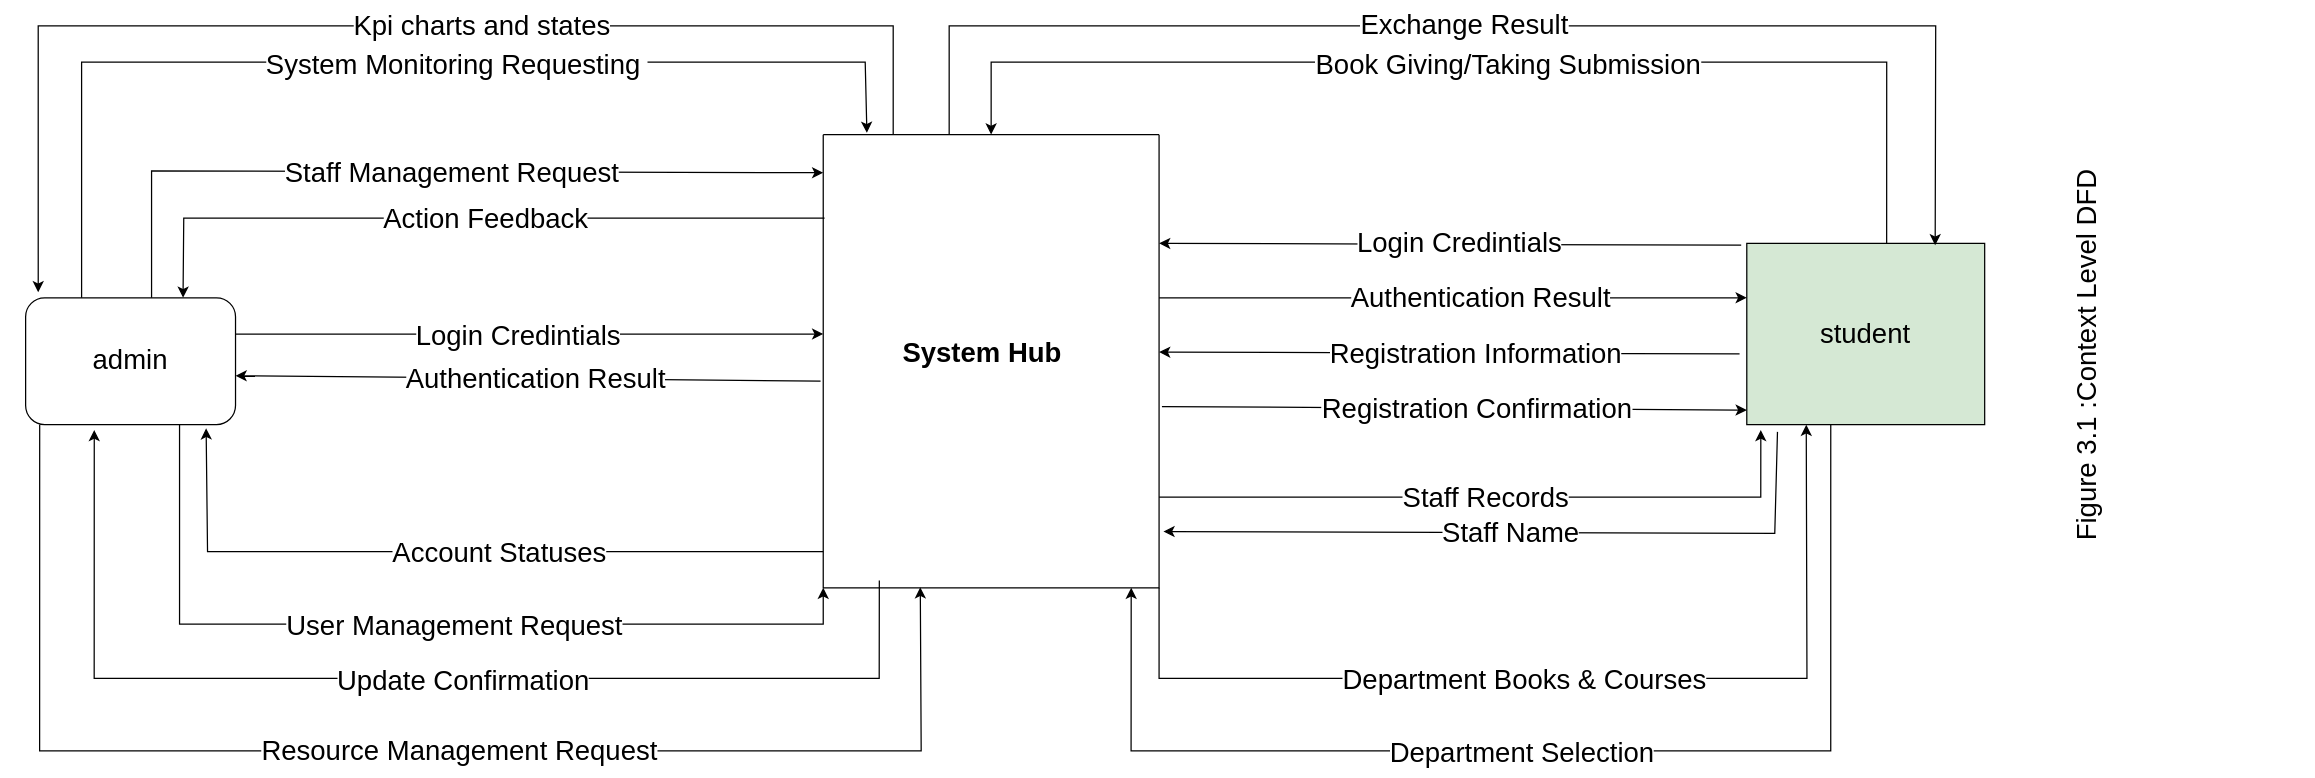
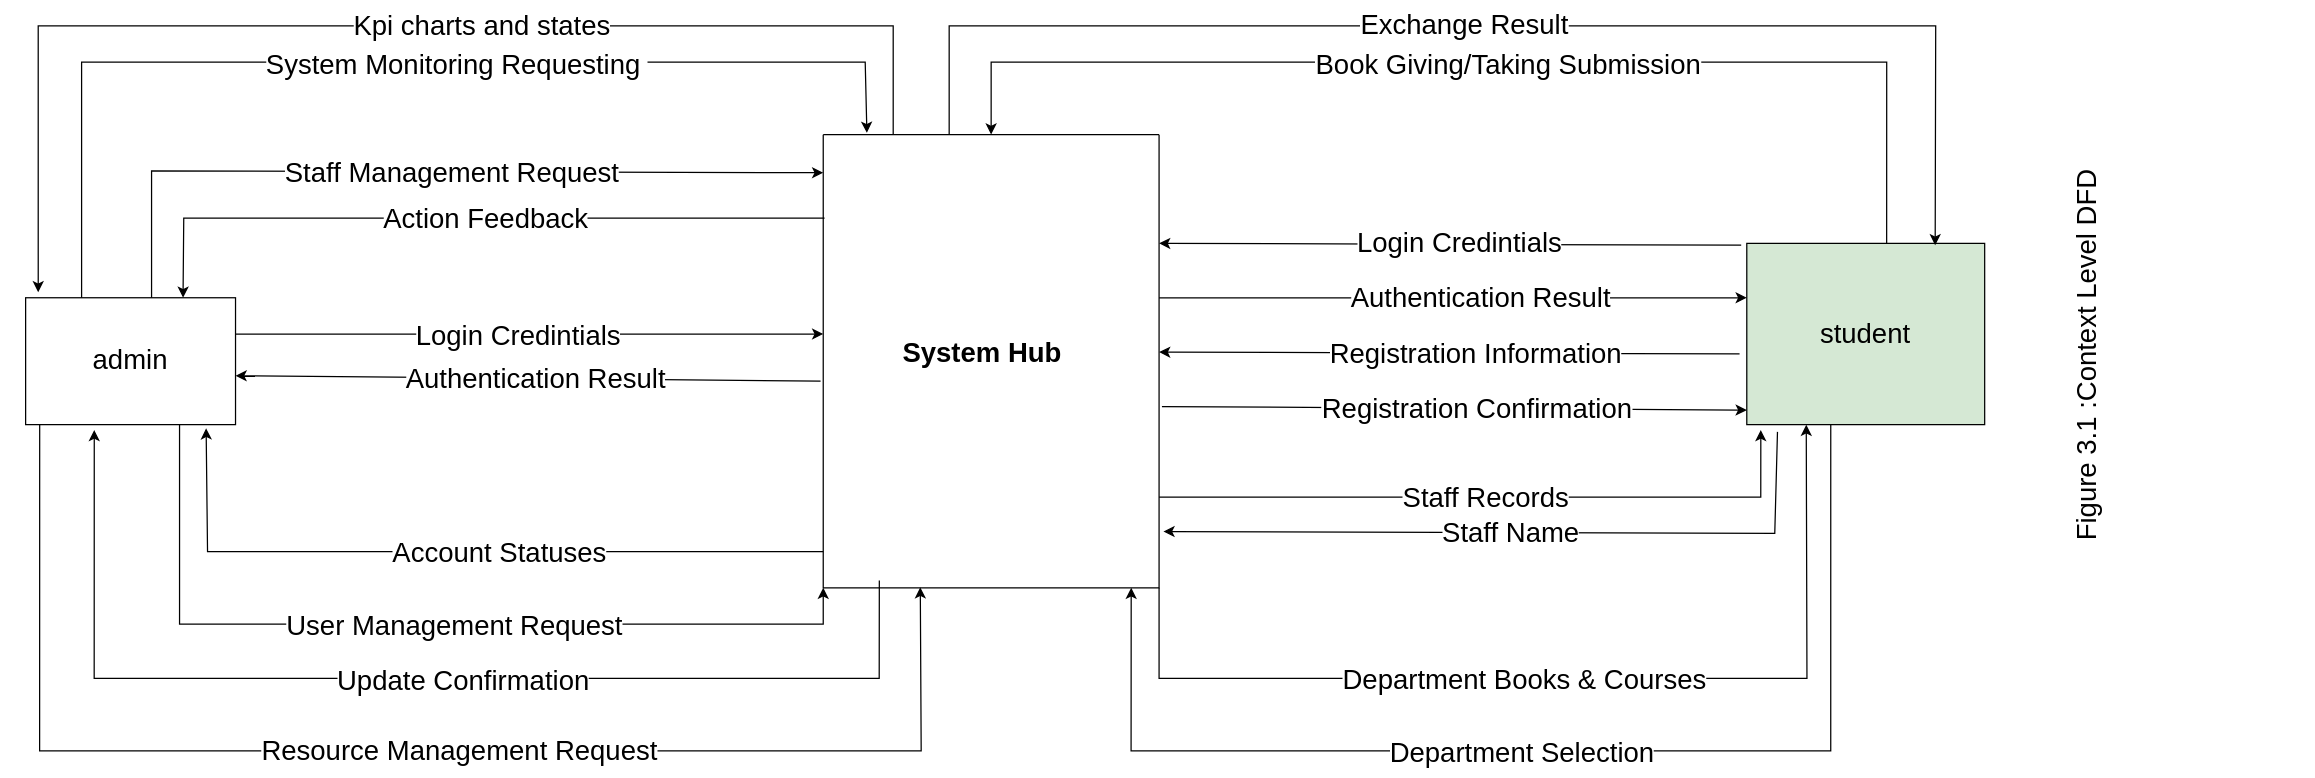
- <mxCell id="5" value="admin" style="whiteSpace=wrap;html=1;fontSize=22;rounded=1;" parent="2" vertex="1"><mxGeometry y="217.5" width="167.918" height="101.5" as="geometry" /></mxCell>
+ <mxCell id="5" value="admin" style="rounded=0;whiteSpace=wrap;html=1;fontSize=22;" parent="2" vertex="1"><mxGeometry y="217.5" width="167.918" height="101.5" as="geometry" /></mxCell>
